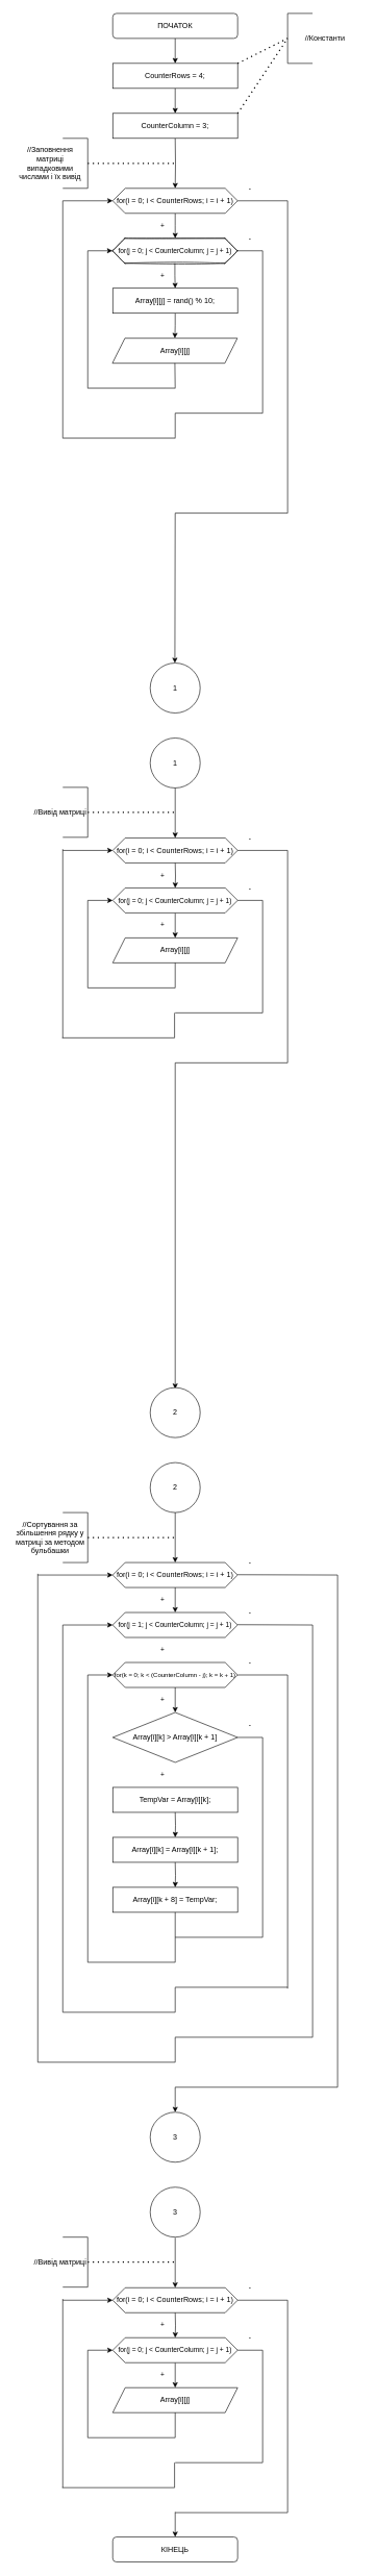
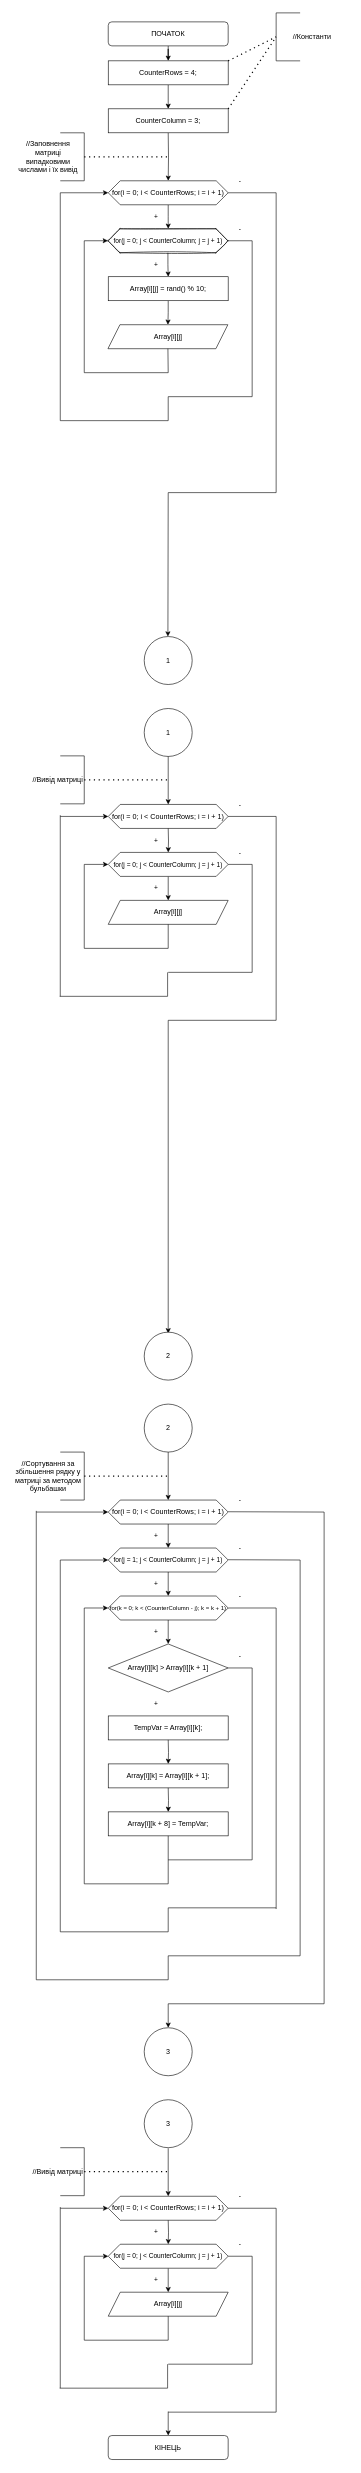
- <mxCell id="3" value="ПОЧАТОК" style="rounded=1;whiteSpace=wrap;html=1;" parent="1" vertex="1"><mxGeometry x="180" y="20" width="200" height="40" as="geometry" /></mxCell>
+ <mxCell id="3" value="ПОЧАТОК" style="rounded=1;whiteSpace=wrap;html=1;" parent="1" vertex="1"><mxGeometry x="180" y="35" width="200" height="40" as="geometry" /></mxCell>
+ <mxCell id="57" value="" style="edgeStyle=orthogonalEdgeStyle;rounded=0;orthogonalLoop=1;jettySize=auto;html=1;" parent="1" source="58" target="60" edge="1"><mxGeometry relative="1" as="geometry" /></mxCell>
